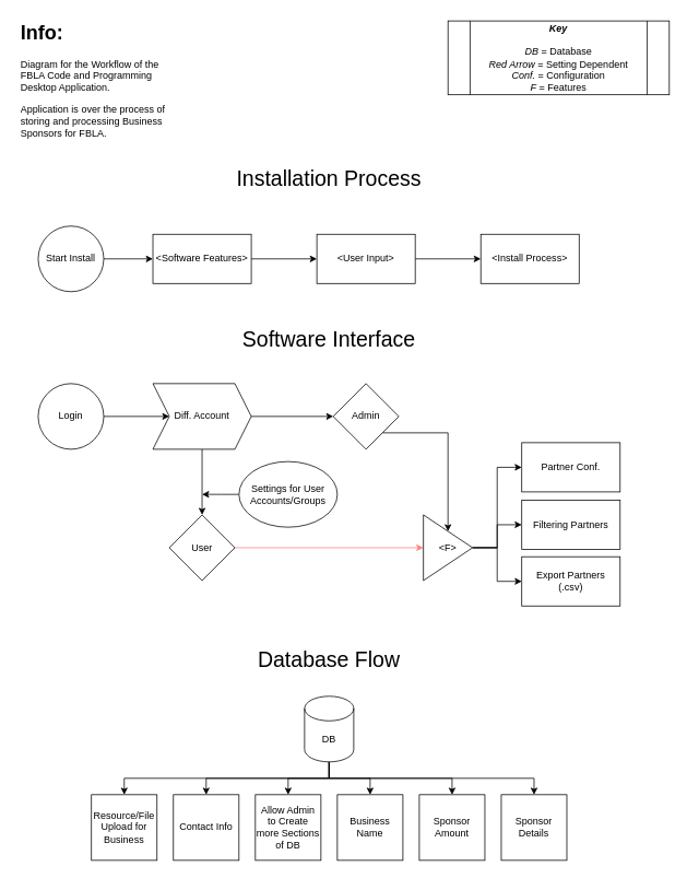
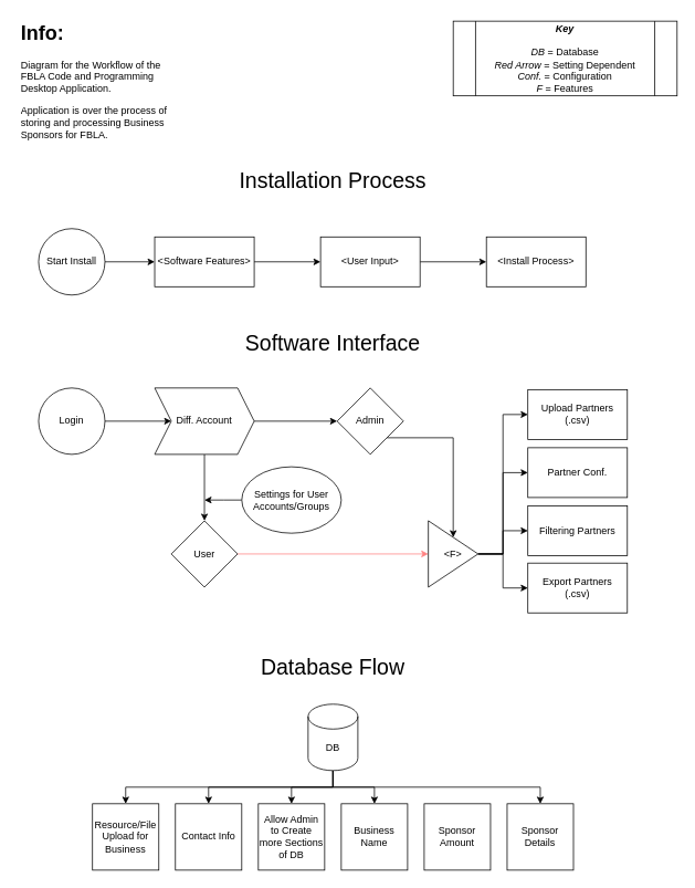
+ <mxCell id="37" value="&lt;div&gt;Upload Partners&lt;/div&gt;(.csv)" style="rounded=0;whiteSpace=wrap;html=1;" vertex="1" parent="1"><mxGeometry x="636" y="469" width="120" height="60" as="geometry" /></mxCell>
+ <mxCell id="32" style="edgeStyle=orthogonalEdgeStyle;rounded=0;orthogonalLoop=1;jettySize=auto;html=1;exitX=1;exitY=0.5;exitDx=0;exitDy=0;entryX=0;entryY=0.5;entryDx=0;entryDy=0;" edge="1" parent="1" source="36" target="37"><mxGeometry relative="1" as="geometry" /></mxCell>
- <mxCell id="29" style="edgeStyle=orthogonalEdgeStyle;rounded=0;orthogonalLoop=1;jettySize=auto;html=1;exitX=0.5;exitY=1;exitDx=0;exitDy=0;exitPerimeter=0;" edge="1" parent="1" source="31" target="44"><mxGeometry relative="1" as="geometry" /></mxCell>
